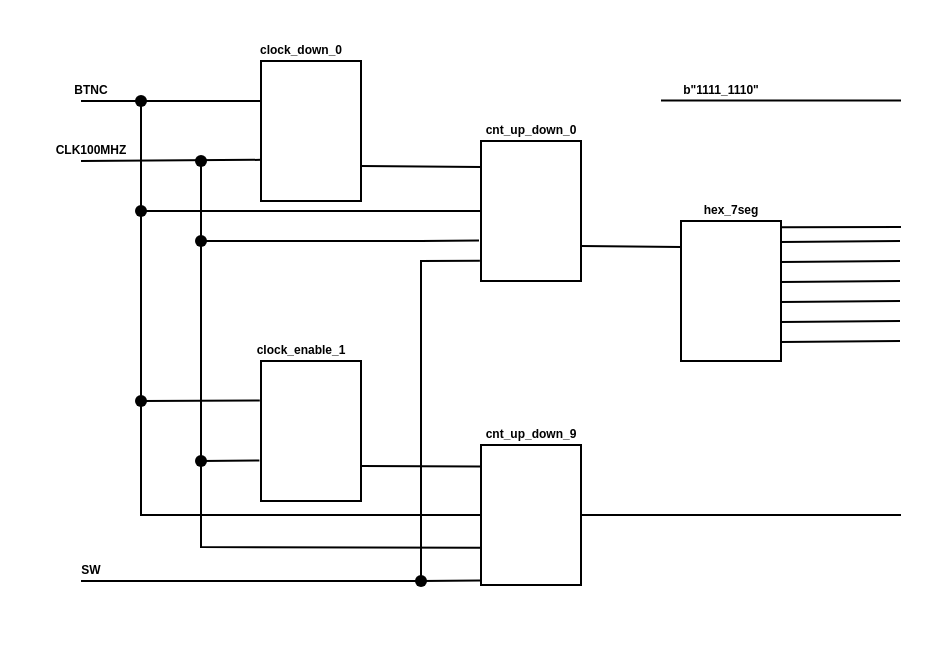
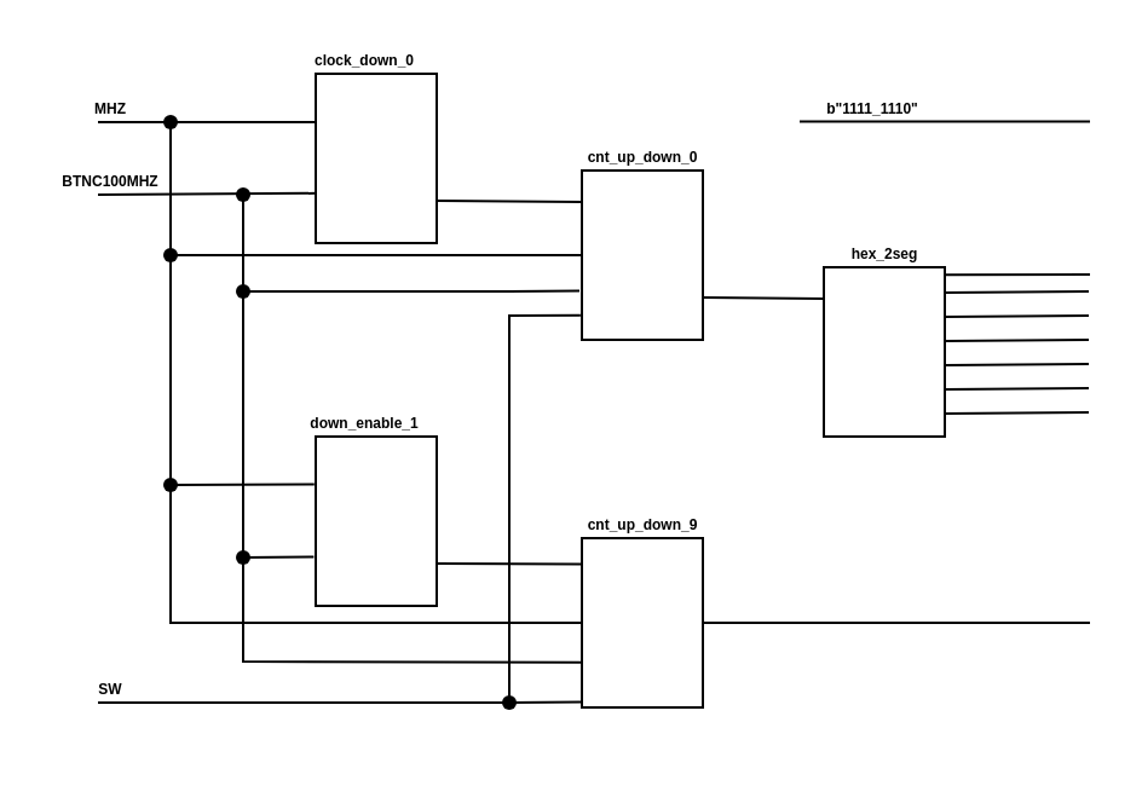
- <mxCell id="42" value="&lt;font style=&quot;font-size: 6px;&quot;&gt;BTNC&lt;/font&gt;" style="text;html=1;align=center;verticalAlign=middle;resizable=0;points=[];autosize=1;strokeColor=none;fillColor=none;fontSize=6;fontStyle=1" vertex="1" parent="1"><mxGeometry x="30" y="40" width="30" height="10" as="geometry" /></mxCell>
+ <mxCell id="42" value="&lt;font style=&quot;font-size: 6px;&quot;&gt;MHZ&lt;/font&gt;" style="text;html=1;align=center;verticalAlign=middle;resizable=0;points=[];autosize=1;strokeColor=none;fillColor=none;fontSize=6;fontStyle=1" vertex="1" parent="1"><mxGeometry x="30" y="40" width="30" height="10" as="geometry" /></mxCell>
- <mxCell id="43" value="&lt;font style=&quot;font-size: 6px&quot;&gt;CLK100MHZ&lt;/font&gt;" style="text;html=1;align=center;verticalAlign=middle;resizable=0;points=[];autosize=1;strokeColor=none;fillColor=none;fontSize=6;fontStyle=1" vertex="1" parent="1"><mxGeometry x="20" y="70" width="50" height="10" as="geometry" /></mxCell>
+ <mxCell id="43" value="&lt;font style=&quot;font-size: 6px&quot;&gt;BTNC100MHZ&lt;/font&gt;" style="text;html=1;align=center;verticalAlign=middle;resizable=0;points=[];autosize=1;strokeColor=none;fillColor=none;fontSize=6;fontStyle=1" vertex="1" parent="1"><mxGeometry x="20" y="70" width="50" height="10" as="geometry" /></mxCell>
- <mxCell id="49" value="&lt;font style=&quot;font-size: 6px&quot;&gt;hex_7seg&lt;/font&gt;" style="text;html=1;align=center;verticalAlign=middle;resizable=0;points=[];autosize=1;strokeColor=none;fillColor=none;fontSize=6;fontStyle=1" vertex="1" parent="1"><mxGeometry x="345" y="100" width="40" height="10" as="geometry" /></mxCell>
+ <mxCell id="49" value="&lt;font style=&quot;font-size: 6px&quot;&gt;hex_2seg&lt;/font&gt;" style="text;html=1;align=center;verticalAlign=middle;resizable=0;points=[];autosize=1;strokeColor=none;fillColor=none;fontSize=6;fontStyle=1" vertex="1" parent="1"><mxGeometry x="345" y="100" width="40" height="10" as="geometry" /></mxCell>
- <mxCell id="46" value="&lt;font style=&quot;font-size: 6px&quot;&gt;clock_enable_1&lt;/font&gt;" style="text;html=1;align=center;verticalAlign=middle;resizable=0;points=[];autosize=1;strokeColor=none;fillColor=none;fontSize=6;fontStyle=1" vertex="1" parent="1"><mxGeometry x="120" y="170" width="60" height="10" as="geometry" /></mxCell>
+ <mxCell id="46" value="&lt;font style=&quot;font-size: 6px&quot;&gt;down_enable_1&lt;/font&gt;" style="text;html=1;align=center;verticalAlign=middle;resizable=0;points=[];autosize=1;strokeColor=none;fillColor=none;fontSize=6;fontStyle=1" vertex="1" parent="1"><mxGeometry x="120" y="170" width="60" height="10" as="geometry" /></mxCell>
